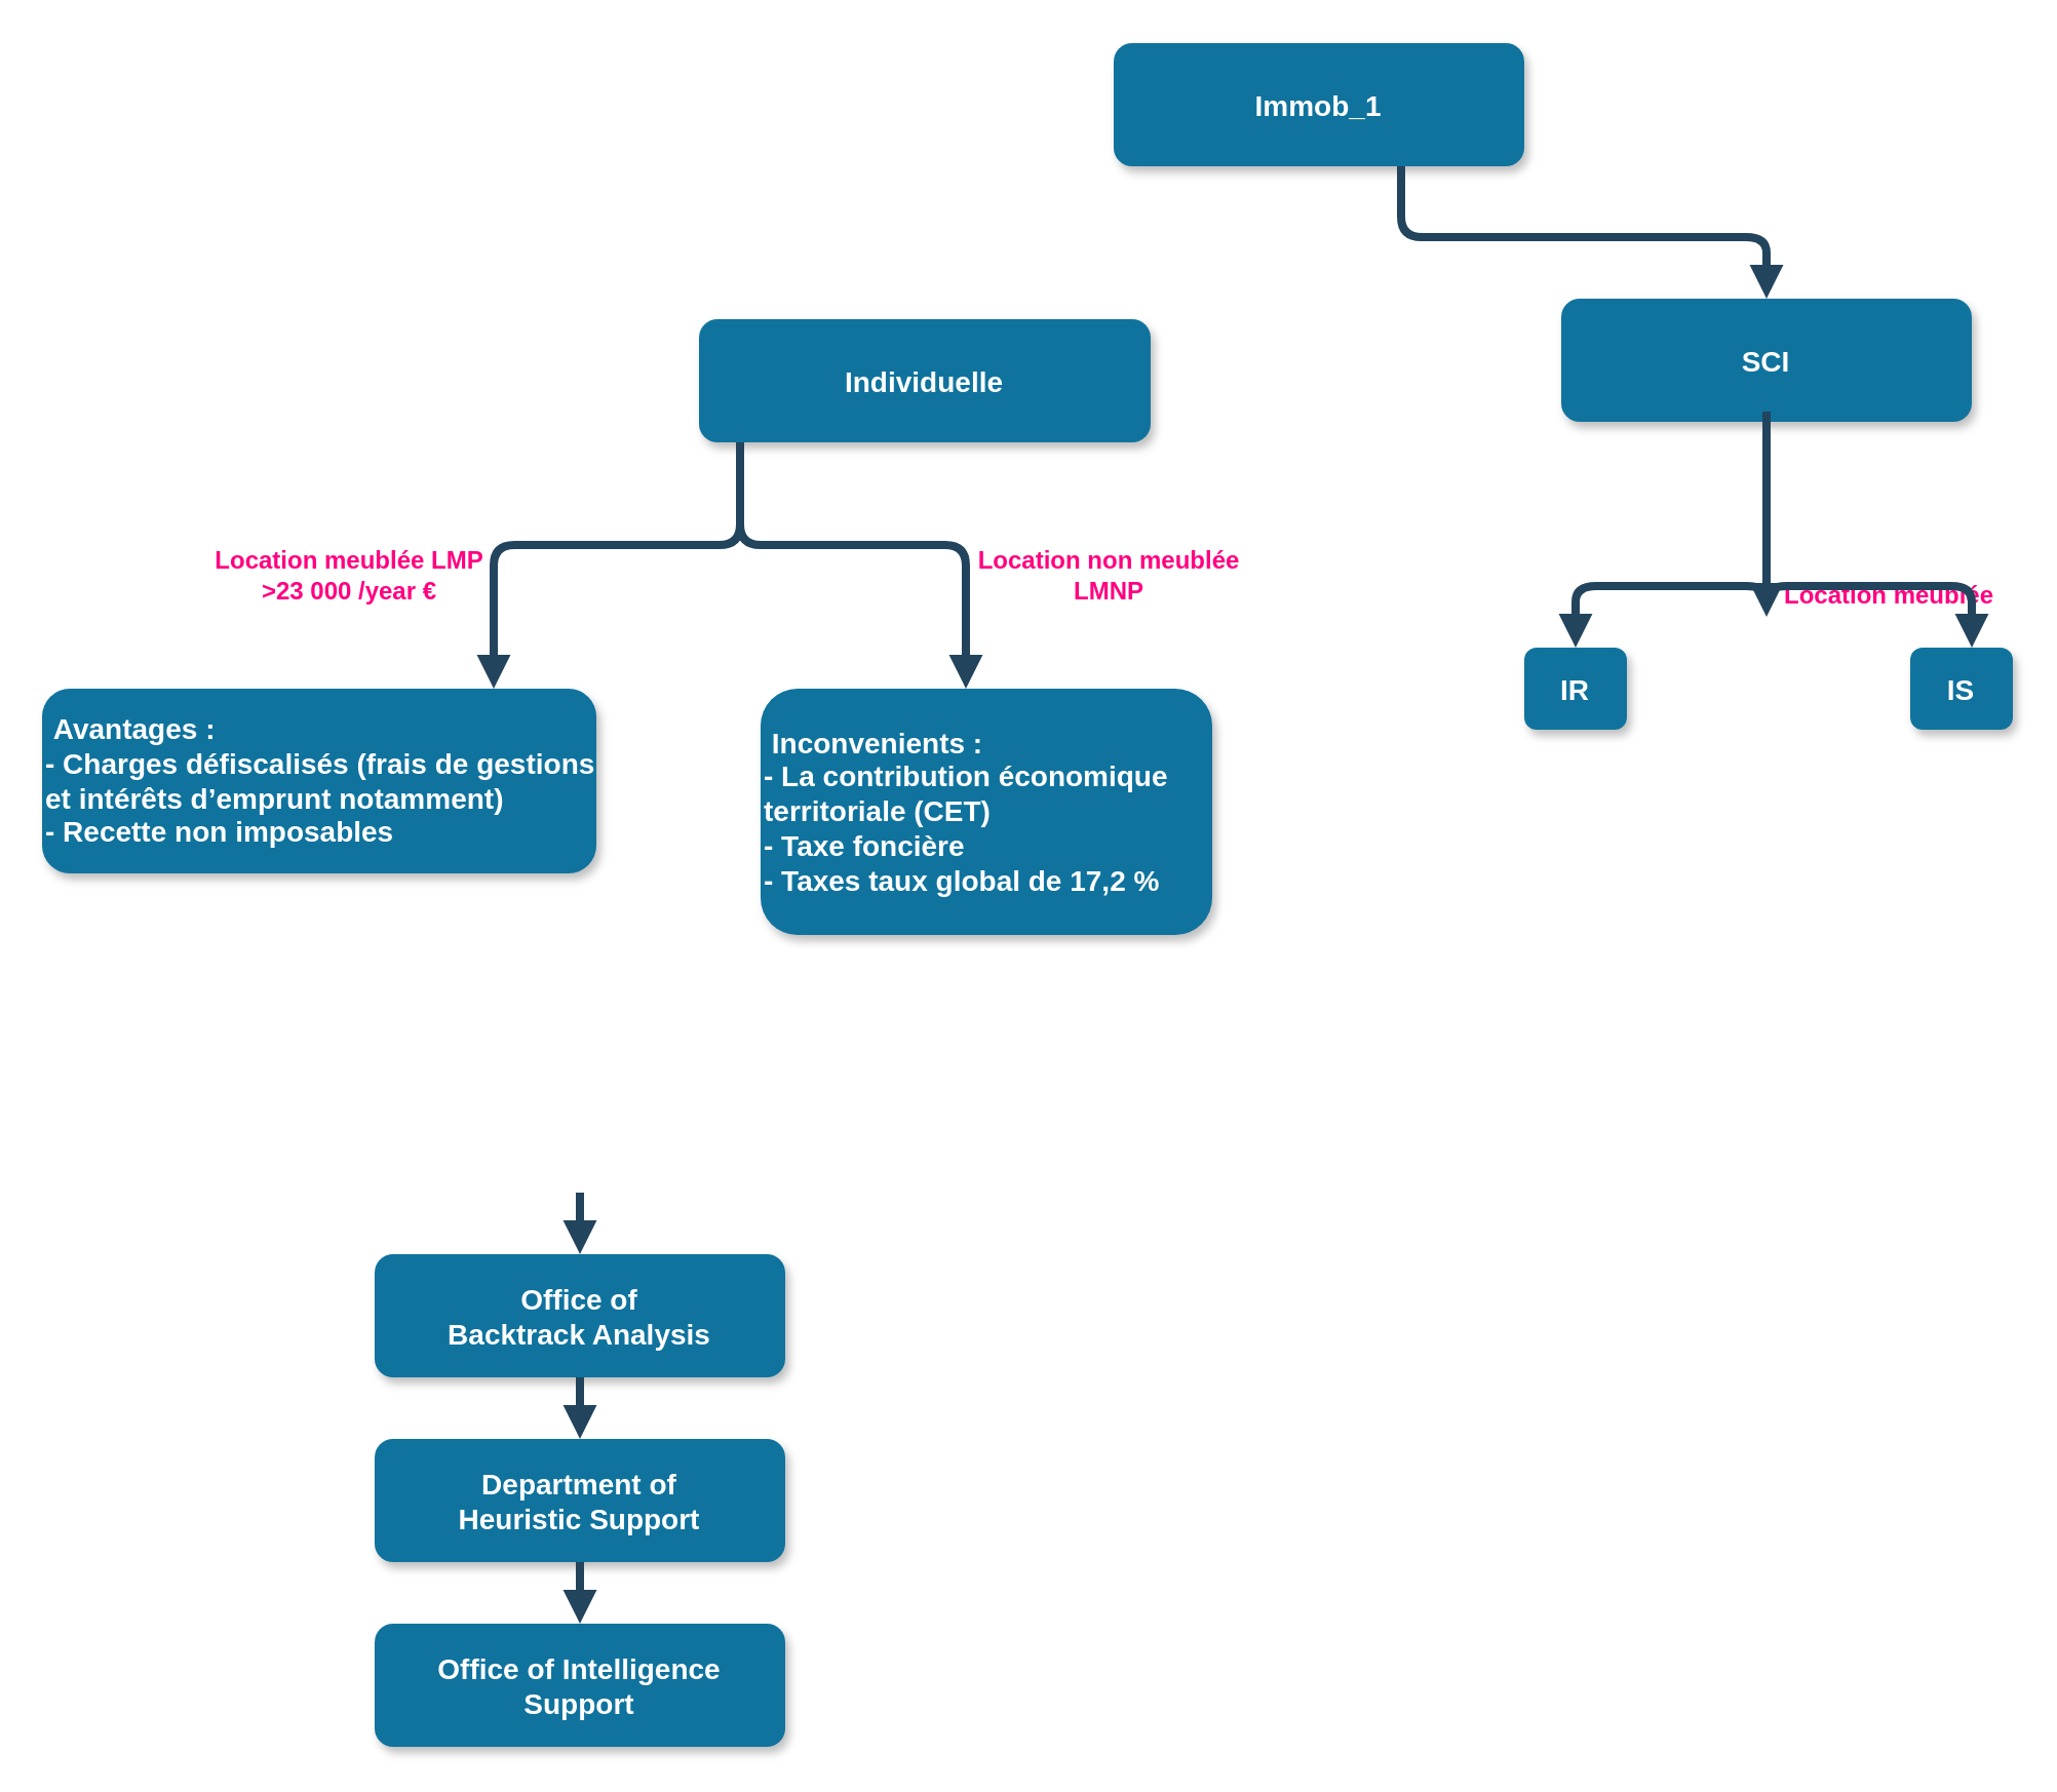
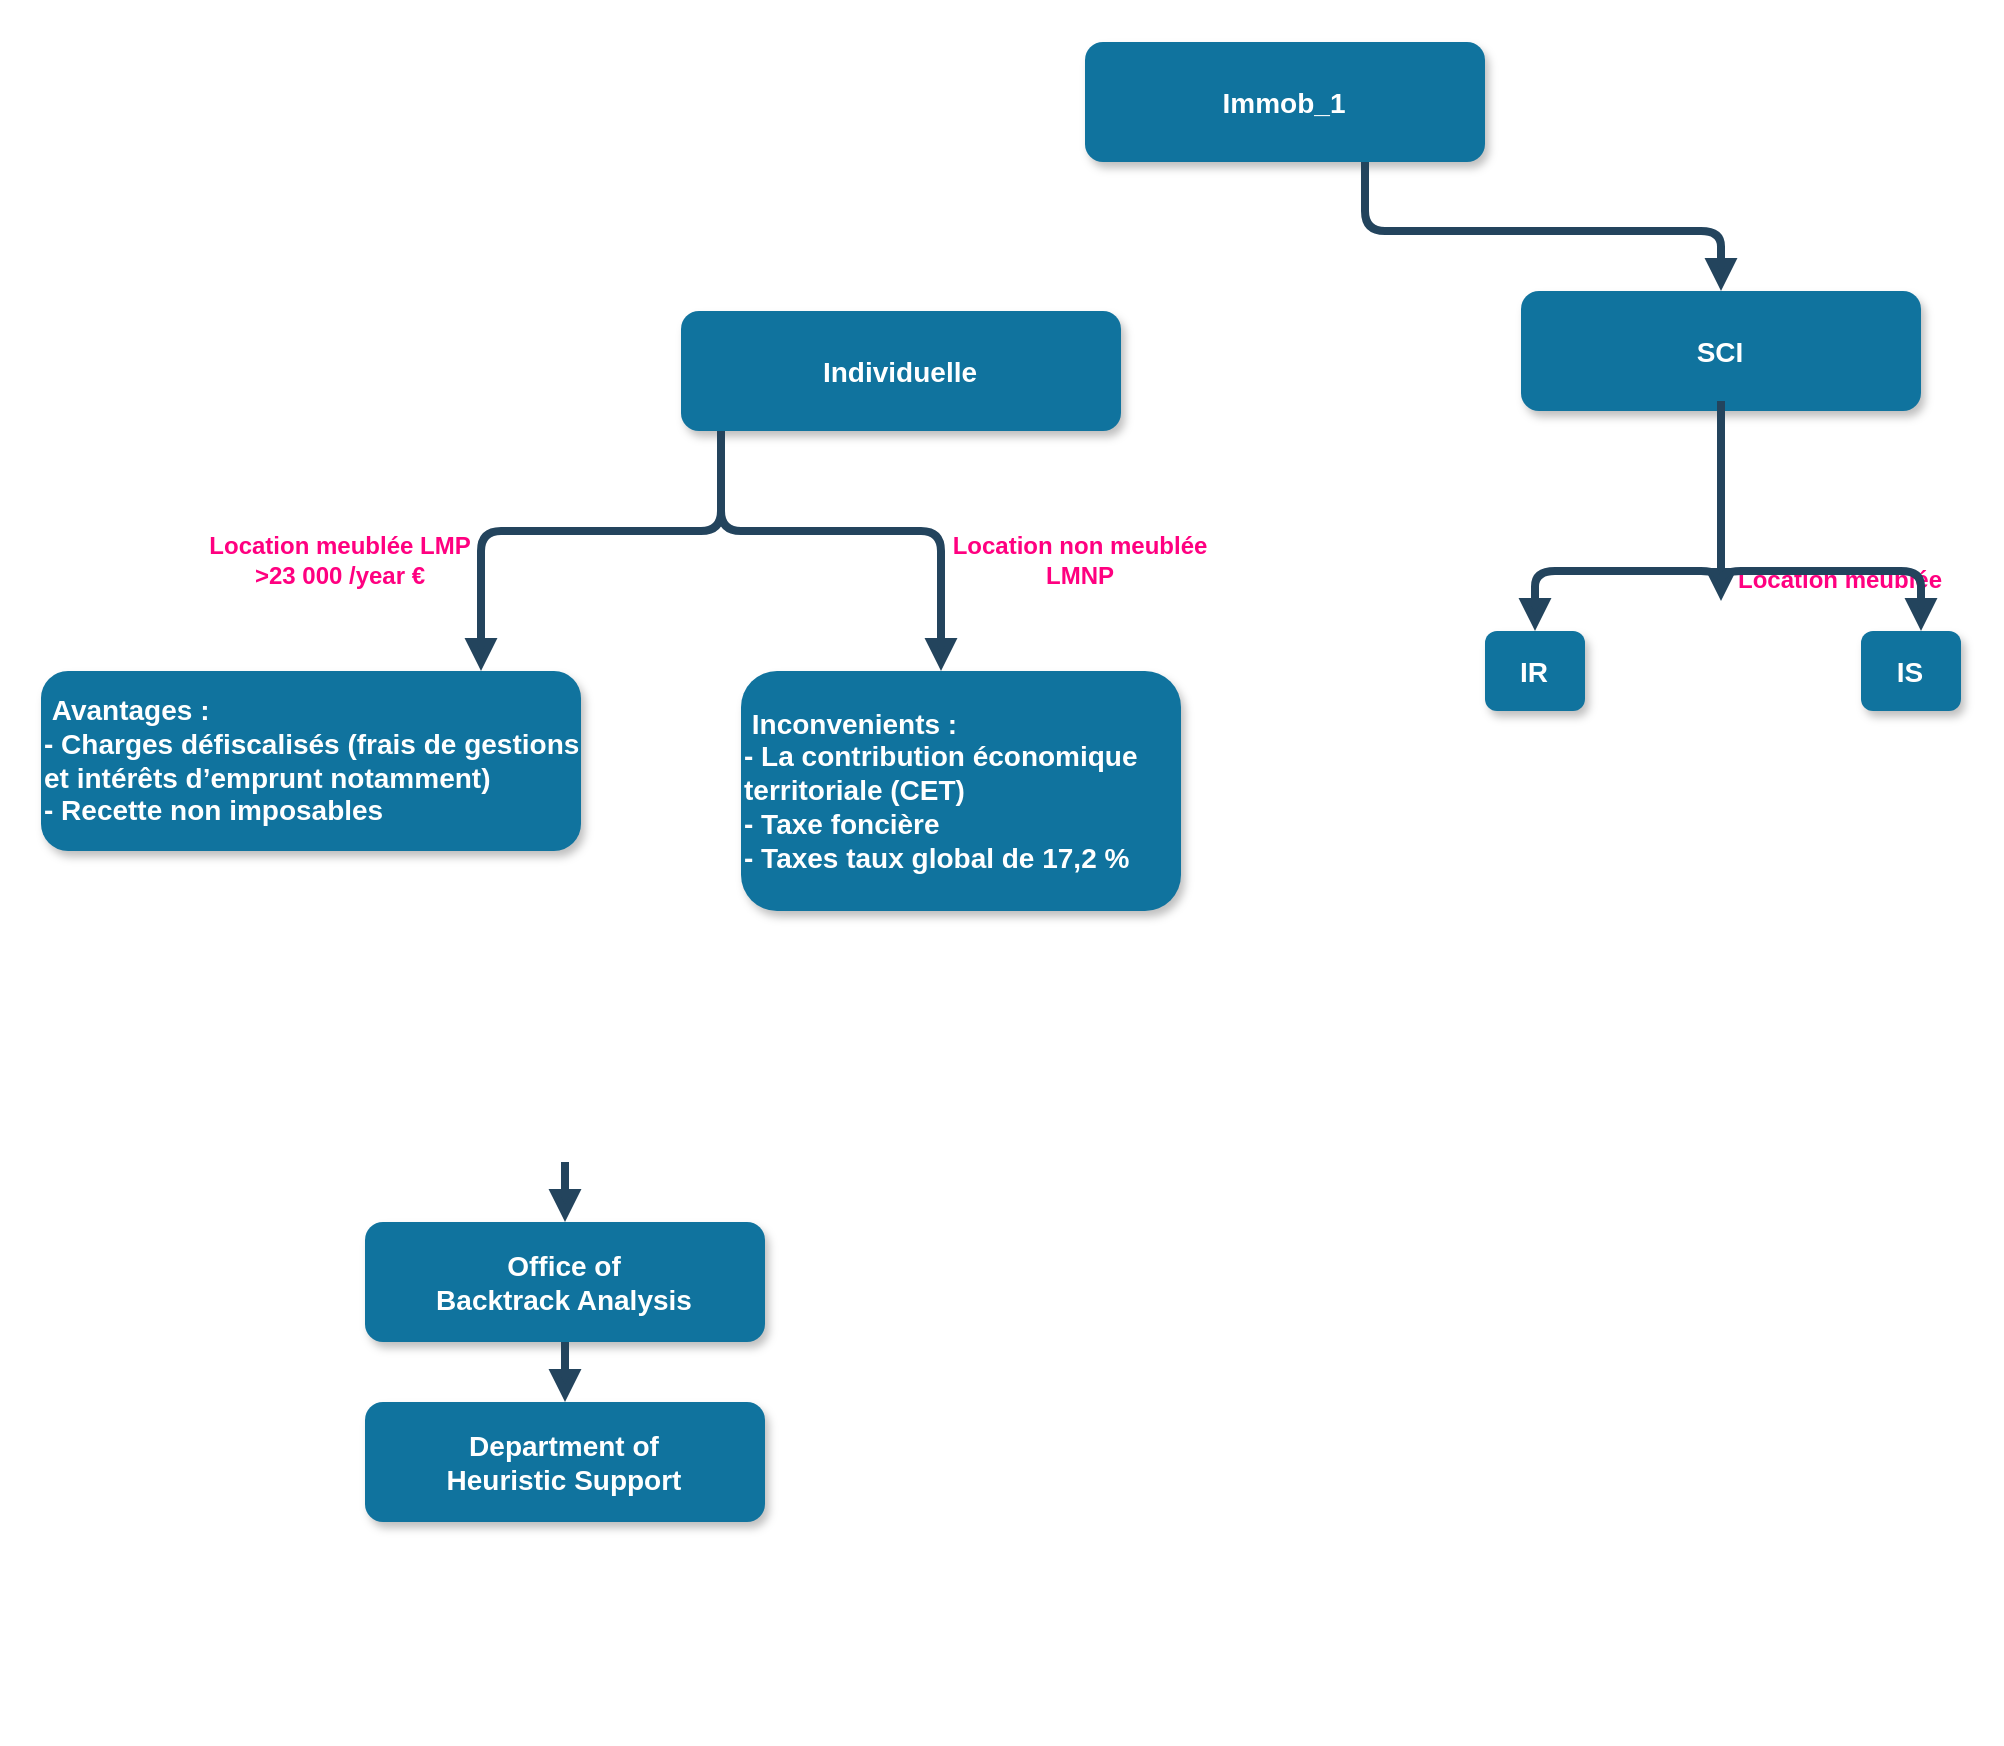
- <mxCell id="10" value="" style="edgeStyle=elbowEdgeStyle;elbow=vertical;strokeWidth=4;endArrow=block;endFill=1;fontStyle=1;strokeColor=#23445D;" parent="1" source="6" target="7" edge="1"><mxGeometry x="62" y="195.5" width="100" height="100" as="geometry"><mxPoint x="-38" y="110.5" as="sourcePoint" /><mxPoint x="62" y="10.5" as="targetPoint" /></mxGeometry></mxCell>
- <mxCell id="7" value="Office of Intelligence &#10;Support" style="rounded=1;fillColor=#10739E;strokeColor=none;shadow=1;gradientColor=none;fontStyle=1;fontColor=#FFFFFF;fontSize=14;" parent="1" vertex="1"><mxGeometry x="182" y="790.5" width="200" height="60" as="geometry" /></mxCell>
